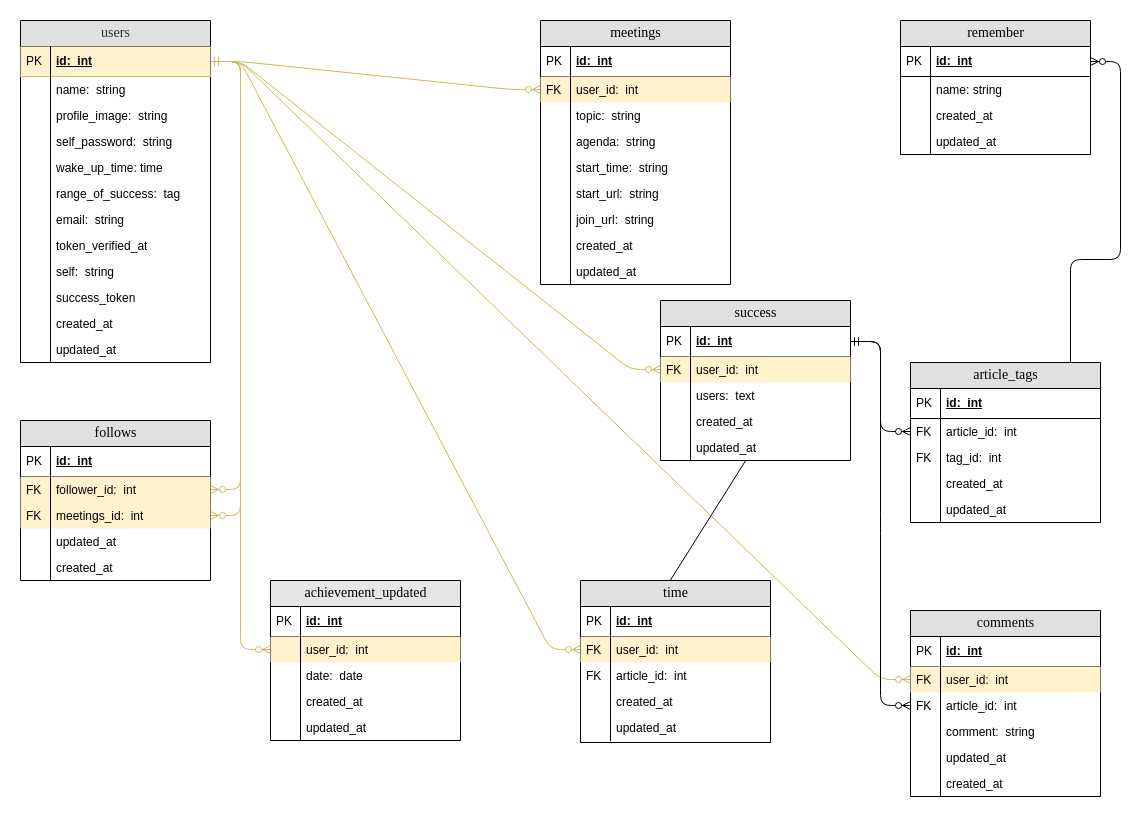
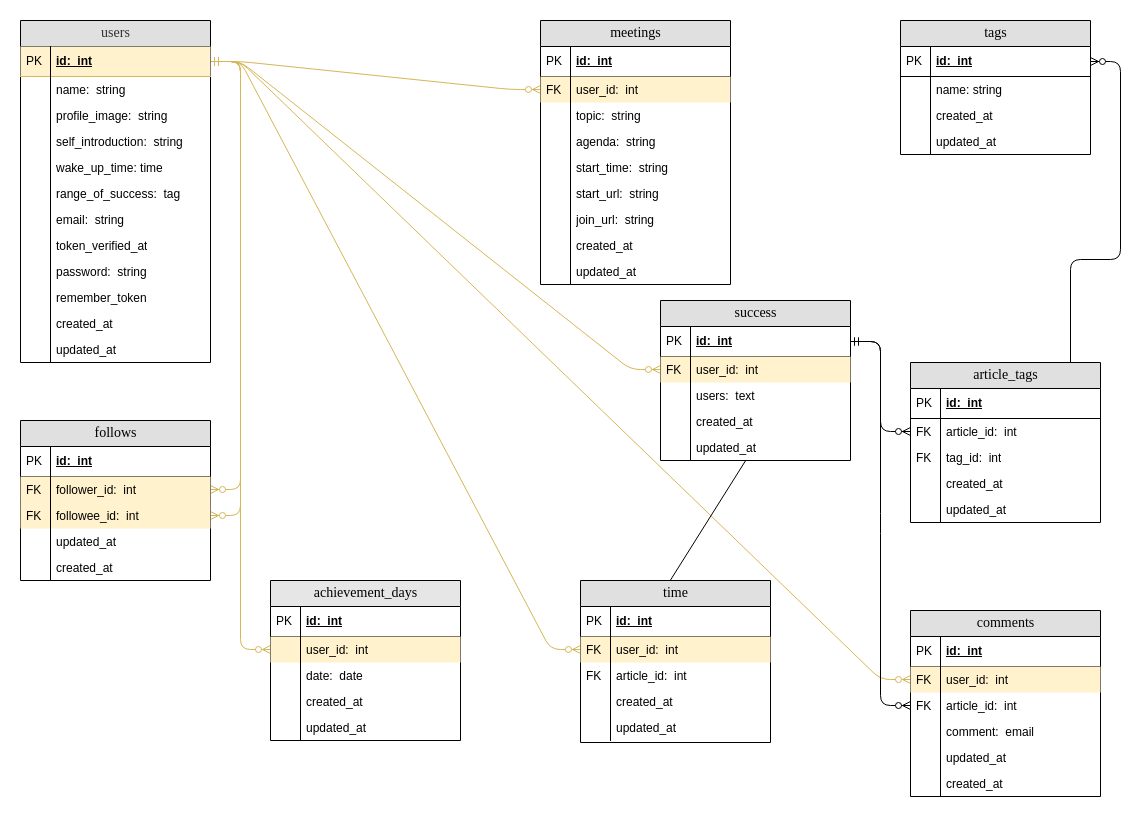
- <mxCell id="125" value="remember" style="swimlane;html=1;fontStyle=0;childLayout=stackLayout;horizontal=1;startSize=26;fillColor=#e0e0e0;horizontalStack=0;resizeParent=1;resizeLast=0;collapsible=1;marginBottom=0;swimlaneFillColor=#ffffff;align=center;rounded=0;shadow=0;comic=0;labelBackgroundColor=none;strokeWidth=1;fontFamily=Verdana;fontSize=14" parent="1" vertex="1"><mxGeometry x="900" y="20" width="190" height="134" as="geometry" /></mxCell>
+ <mxCell id="125" value="tags" style="swimlane;html=1;fontStyle=0;childLayout=stackLayout;horizontal=1;startSize=26;fillColor=#e0e0e0;horizontalStack=0;resizeParent=1;resizeLast=0;collapsible=1;marginBottom=0;swimlaneFillColor=#ffffff;align=center;rounded=0;shadow=0;comic=0;labelBackgroundColor=none;strokeWidth=1;fontFamily=Verdana;fontSize=14" parent="1" vertex="1"><mxGeometry x="900" y="20" width="190" height="134" as="geometry" /></mxCell>
- <mxCell id="39" value="self_password:&amp;nbsp; string" style="shape=partialRectangle;top=0;left=0;right=0;bottom=0;html=1;align=left;verticalAlign=top;spacingLeft=34;spacingRight=4;whiteSpace=wrap;overflow=hidden;rotatable=0;points=[[0,0.5],[1,0.5]];portConstraint=eastwest;dropTarget=0;fillColor=none;" parent="32" vertex="1"><mxGeometry y="108" width="190" height="26" as="geometry" /></mxCell>
+ <mxCell id="39" value="self_introduction:&amp;nbsp; string" style="shape=partialRectangle;top=0;left=0;right=0;bottom=0;html=1;align=left;verticalAlign=top;spacingLeft=34;spacingRight=4;whiteSpace=wrap;overflow=hidden;rotatable=0;points=[[0,0.5],[1,0.5]];portConstraint=eastwest;dropTarget=0;fillColor=none;" parent="32" vertex="1"><mxGeometry y="108" width="190" height="26" as="geometry" /></mxCell>
- <mxCell id="49" value="self:&amp;nbsp; string" style="shape=partialRectangle;top=0;left=0;right=0;bottom=0;html=1;align=left;verticalAlign=top;fillColor=none;spacingLeft=34;spacingRight=4;whiteSpace=wrap;overflow=hidden;rotatable=0;points=[[0,0.5],[1,0.5]];portConstraint=eastwest;dropTarget=0;" parent="32" vertex="1"><mxGeometry y="238" width="190" height="26" as="geometry" /></mxCell>
+ <mxCell id="49" value="password:&amp;nbsp; string" style="shape=partialRectangle;top=0;left=0;right=0;bottom=0;html=1;align=left;verticalAlign=top;fillColor=none;spacingLeft=34;spacingRight=4;whiteSpace=wrap;overflow=hidden;rotatable=0;points=[[0,0.5],[1,0.5]];portConstraint=eastwest;dropTarget=0;" parent="32" vertex="1"><mxGeometry y="238" width="190" height="26" as="geometry" /></mxCell>
- <mxCell id="51" value="success_token" style="shape=partialRectangle;top=0;left=0;right=0;bottom=0;html=1;align=left;verticalAlign=top;fillColor=none;spacingLeft=34;spacingRight=4;whiteSpace=wrap;overflow=hidden;rotatable=0;points=[[0,0.5],[1,0.5]];portConstraint=eastwest;dropTarget=0;" parent="32" vertex="1"><mxGeometry y="264" width="190" height="26" as="geometry" /></mxCell>
+ <mxCell id="51" value="remember_token" style="shape=partialRectangle;top=0;left=0;right=0;bottom=0;html=1;align=left;verticalAlign=top;fillColor=none;spacingLeft=34;spacingRight=4;whiteSpace=wrap;overflow=hidden;rotatable=0;points=[[0,0.5],[1,0.5]];portConstraint=eastwest;dropTarget=0;" parent="32" vertex="1"><mxGeometry y="264" width="190" height="26" as="geometry" /></mxCell>
- <mxCell id="62" value="meetings_id:&amp;nbsp; int" style="shape=partialRectangle;top=0;left=0;right=0;bottom=0;html=1;align=left;verticalAlign=top;fillColor=#fff2cc;spacingLeft=34;spacingRight=4;whiteSpace=wrap;overflow=hidden;rotatable=0;points=[[0,0.5],[1,0.5]];portConstraint=eastwest;dropTarget=0;strokeColor=#d6b656;" parent="57" vertex="1"><mxGeometry y="82" width="190" height="26" as="geometry" /></mxCell>
+ <mxCell id="62" value="followee_id:&amp;nbsp; int" style="shape=partialRectangle;top=0;left=0;right=0;bottom=0;html=1;align=left;verticalAlign=top;fillColor=#fff2cc;spacingLeft=34;spacingRight=4;whiteSpace=wrap;overflow=hidden;rotatable=0;points=[[0,0.5],[1,0.5]];portConstraint=eastwest;dropTarget=0;strokeColor=#d6b656;" parent="57" vertex="1"><mxGeometry y="82" width="190" height="26" as="geometry" /></mxCell>
- <mxCell id="68" value="achievement_updated" style="swimlane;html=1;fontStyle=0;childLayout=stackLayout;horizontal=1;startSize=26;horizontalStack=0;resizeParent=1;resizeLast=0;collapsible=1;marginBottom=0;swimlaneFillColor=#ffffff;align=center;rounded=0;shadow=0;comic=0;labelBackgroundColor=none;strokeWidth=1;fontFamily=Verdana;fontSize=14;fillColor=#E6E6E6;" parent="1" vertex="1"><mxGeometry x="270" y="580" width="190" height="160" as="geometry" /></mxCell>
+ <mxCell id="68" value="achievement_days" style="swimlane;html=1;fontStyle=0;childLayout=stackLayout;horizontal=1;startSize=26;horizontalStack=0;resizeParent=1;resizeLast=0;collapsible=1;marginBottom=0;swimlaneFillColor=#ffffff;align=center;rounded=0;shadow=0;comic=0;labelBackgroundColor=none;strokeWidth=1;fontFamily=Verdana;fontSize=14;fillColor=#E6E6E6;" parent="1" vertex="1"><mxGeometry x="270" y="580" width="190" height="160" as="geometry" /></mxCell>
- <mxCell id="119" value="comment:&amp;nbsp; string" style="shape=partialRectangle;top=0;left=0;right=0;bottom=0;html=1;align=left;verticalAlign=top;fillColor=none;spacingLeft=34;spacingRight=4;whiteSpace=wrap;overflow=hidden;rotatable=0;points=[[0,0.5],[1,0.5]];portConstraint=eastwest;dropTarget=0;" parent="112" vertex="1"><mxGeometry y="108" width="190" height="26" as="geometry" /></mxCell>
+ <mxCell id="119" value="comment:&amp;nbsp; email" style="shape=partialRectangle;top=0;left=0;right=0;bottom=0;html=1;align=left;verticalAlign=top;fillColor=none;spacingLeft=34;spacingRight=4;whiteSpace=wrap;overflow=hidden;rotatable=0;points=[[0,0.5],[1,0.5]];portConstraint=eastwest;dropTarget=0;" parent="112" vertex="1"><mxGeometry y="108" width="190" height="26" as="geometry" /></mxCell>
